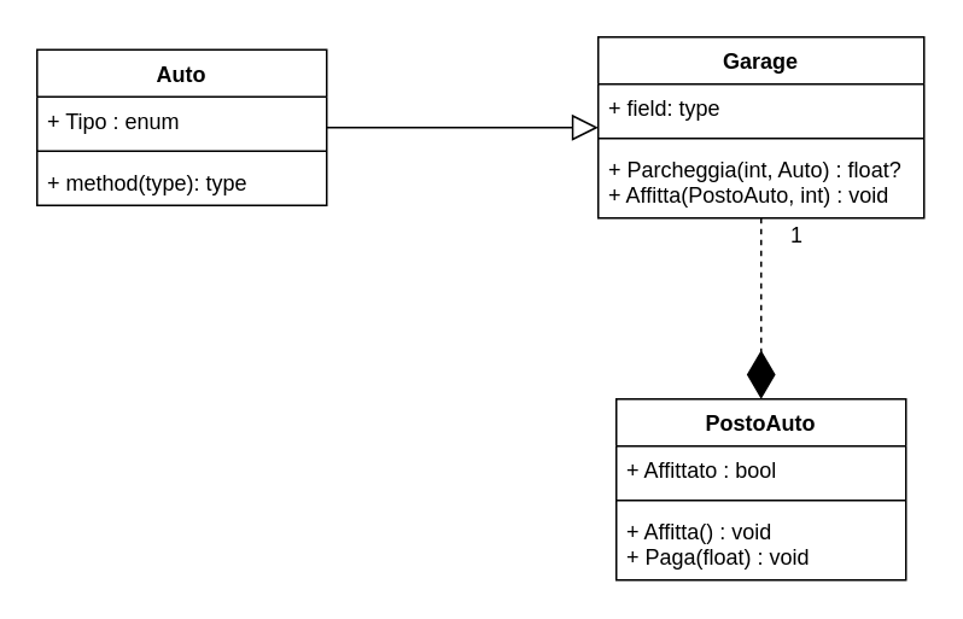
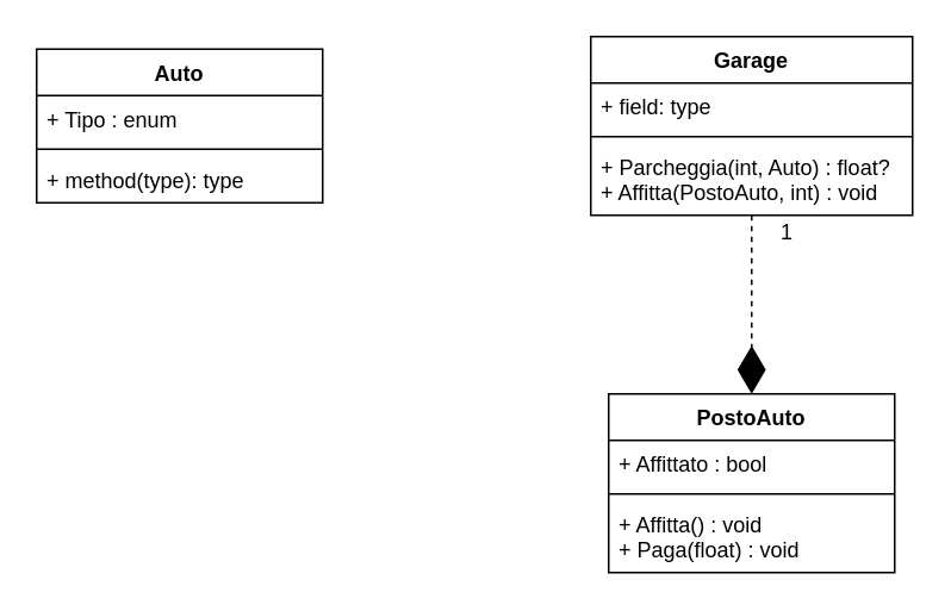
- <mxCell id="15" value="" style="endArrow=block;endFill=0;endSize=12;html=1;" edge="1" parent="1" source="10" target="2"><mxGeometry width="160" relative="1" as="geometry"><mxPoint x="110" y="480" as="sourcePoint" /><mxPoint x="270" y="480" as="targetPoint" /></mxGeometry></mxCell>
